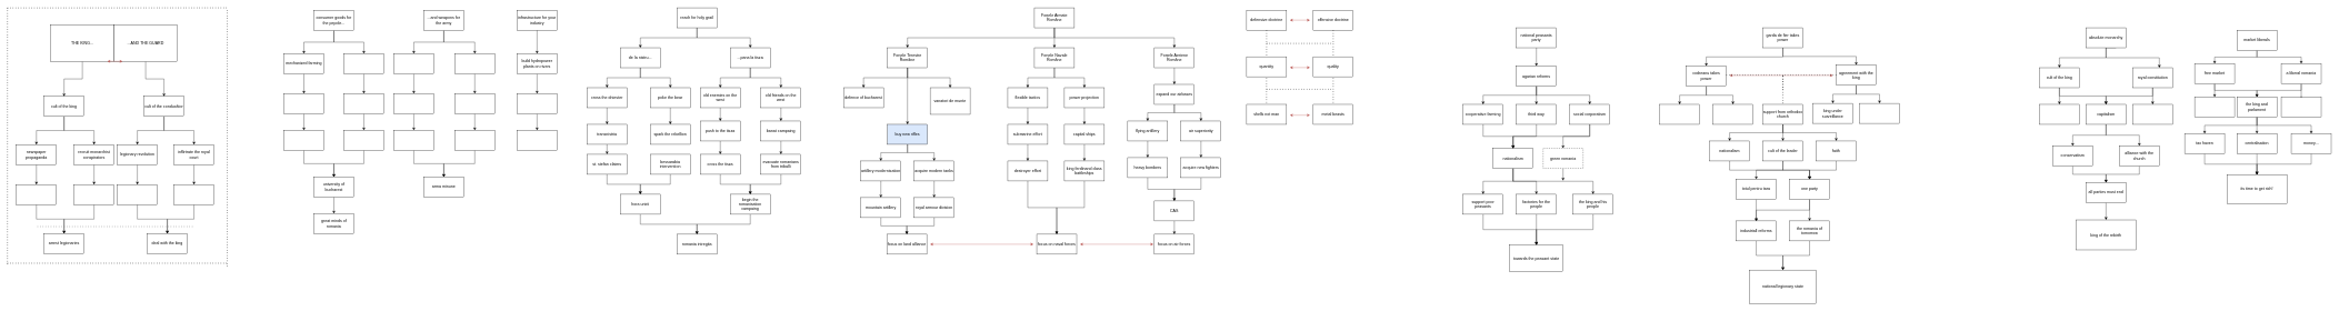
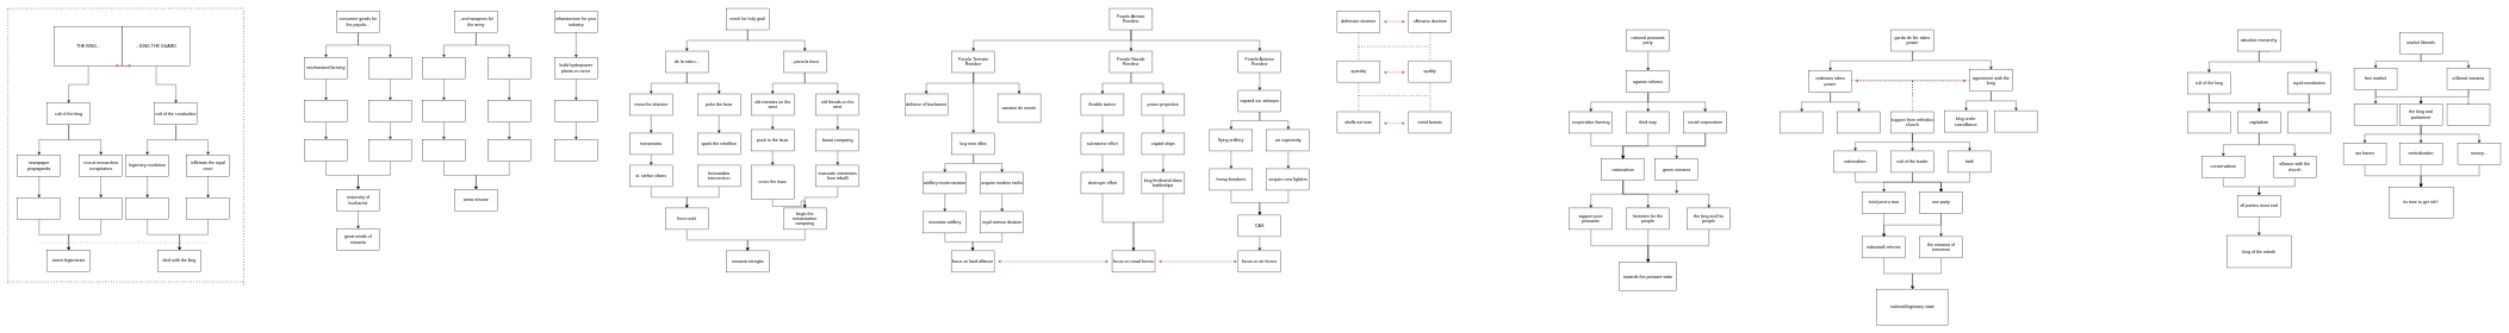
- <mxCell id="192" value="...AND THE GUARD" style="rounded=0;whiteSpace=wrap;html=1;" parent="1" vertex="1"><mxGeometry x="340" y="74.07" width="190" height="110" as="geometry" /></mxCell>
+ <mxCell id="192" value="...KING THE GUARD" style="rounded=0;whiteSpace=wrap;html=1;" parent="1" vertex="1"><mxGeometry x="340" y="74.07" width="190" height="110" as="geometry" /></mxCell>
- <mxCell id="18" value="buy new rifles" style="rounded=0;whiteSpace=wrap;html=1;fillColor=#dae8fc;" parent="1" vertex="1"><mxGeometry x="2662" y="373" width="120" height="60" as="geometry" /></mxCell>
+ <mxCell id="18" value="buy new rifles" style="rounded=0;whiteSpace=wrap;html=1;" parent="1" vertex="1"><mxGeometry x="2662" y="373" width="120" height="60" as="geometry" /></mxCell>
- <mxCell id="188" value="green romania" style="rounded=0;whiteSpace=wrap;html=1;dashed=1;" parent="1" vertex="1"><mxGeometry x="4630" y="445" width="120" height="60" as="geometry" /></mxCell>
+ <mxCell id="188" value="green romania" style="rounded=0;whiteSpace=wrap;html=1;" parent="1" vertex="1"><mxGeometry x="4630" y="445" width="120" height="60" as="geometry" /></mxCell>
- <mxCell id="143" value="cross the tisza" style="rounded=0;whiteSpace=wrap;html=1;" parent="1" vertex="1"><mxGeometry x="2100" y="463" width="120" height="60" as="geometry" /></mxCell>
+ <mxCell id="143" value="cross the tisza" style="rounded=0;whiteSpace=wrap;html=1;" parent="1" vertex="1"><mxGeometry x="2100" y="463" width="120" height="95" as="geometry" /></mxCell>
